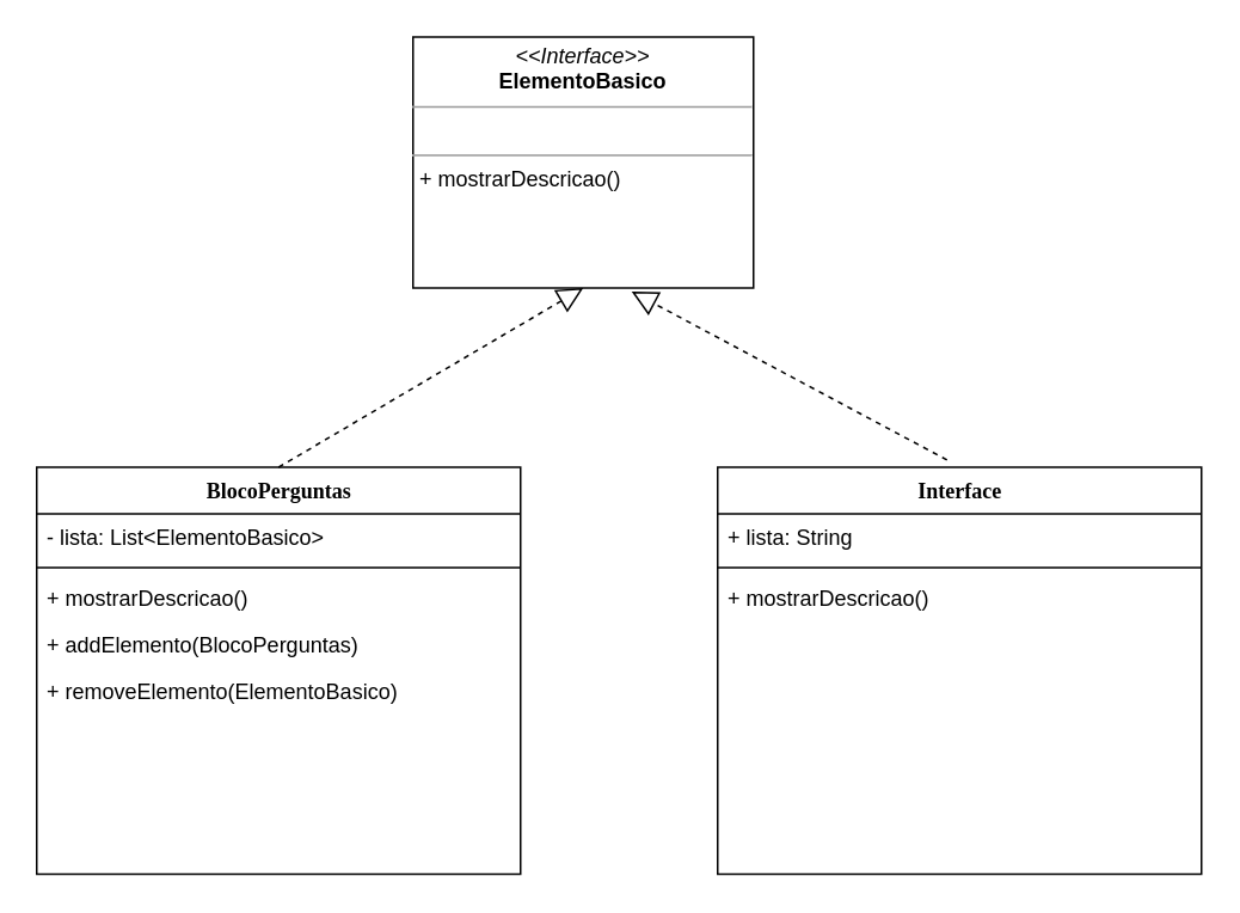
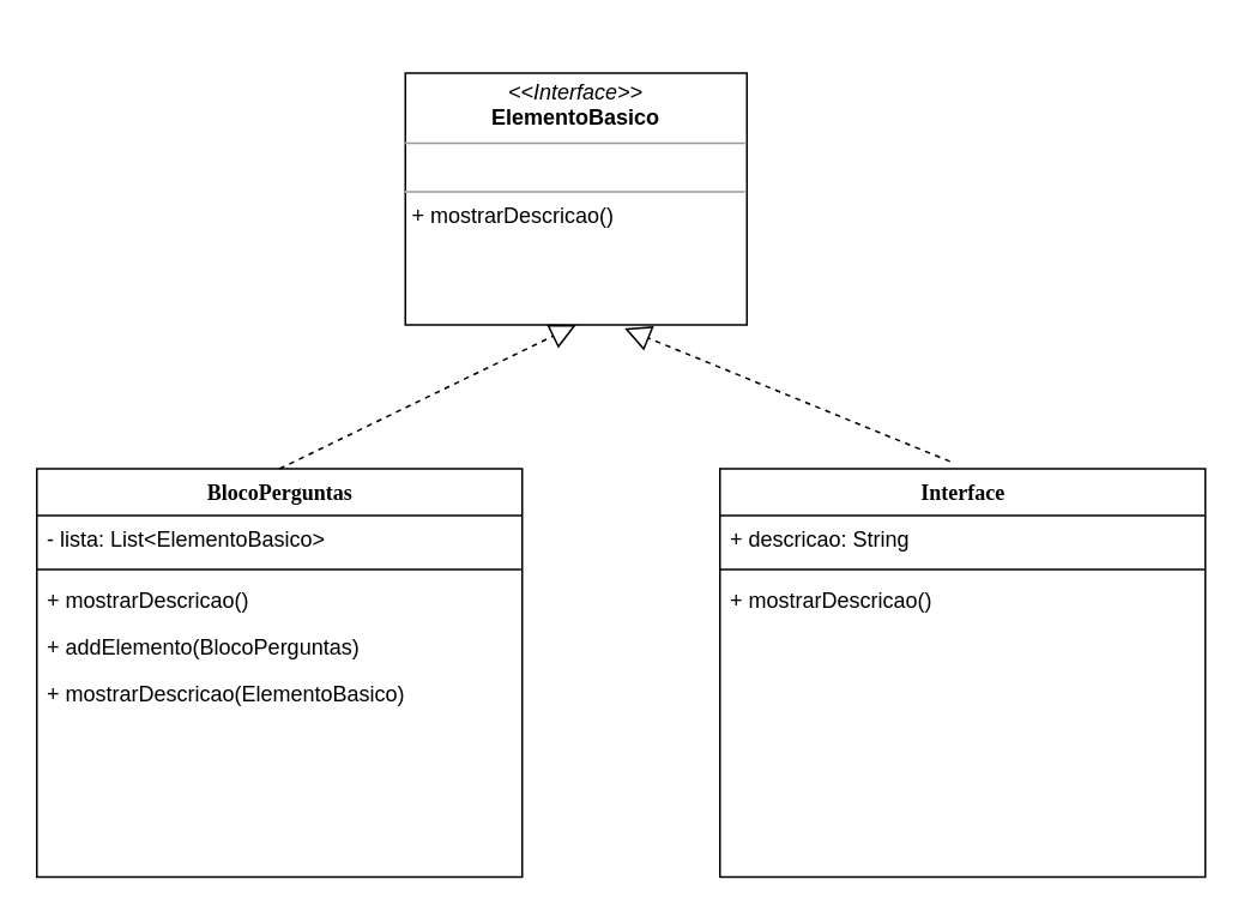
- <mxCell id="8" value="&lt;p style=&quot;margin: 0px ; margin-top: 4px ; text-align: center&quot;&gt;&lt;i&gt;&amp;lt;&amp;lt;Interface&amp;gt;&amp;gt;&lt;/i&gt;&lt;br&gt;&lt;b&gt;ElementoBasico&lt;/b&gt;&lt;/p&gt;&lt;hr size=&quot;1&quot;&gt;&lt;p style=&quot;margin: 0px ; margin-left: 4px&quot;&gt;&lt;br&gt;&lt;/p&gt;&lt;hr size=&quot;1&quot;&gt;&lt;p style=&quot;margin: 0px ; margin-left: 4px&quot;&gt;+ mostrarDescricao()&lt;br&gt;&lt;br&gt;&lt;/p&gt;" style="verticalAlign=top;align=left;overflow=fill;fontSize=12;fontFamily=Helvetica;html=1;" vertex="1" parent="1"><mxGeometry x="230" y="20" width="190" height="140" as="geometry" /></mxCell>
+ <mxCell id="8" value="&lt;p style=&quot;margin: 0px ; margin-top: 4px ; text-align: center&quot;&gt;&lt;i&gt;&amp;lt;&amp;lt;Interface&amp;gt;&amp;gt;&lt;/i&gt;&lt;br&gt;&lt;b&gt;ElementoBasico&lt;/b&gt;&lt;/p&gt;&lt;hr size=&quot;1&quot;&gt;&lt;p style=&quot;margin: 0px ; margin-left: 4px&quot;&gt;&lt;br&gt;&lt;/p&gt;&lt;hr size=&quot;1&quot;&gt;&lt;p style=&quot;margin: 0px ; margin-left: 4px&quot;&gt;+ mostrarDescricao()&lt;br&gt;&lt;br&gt;&lt;/p&gt;" style="verticalAlign=top;align=left;overflow=fill;fontSize=12;fontFamily=Helvetica;html=1;" vertex="1" parent="1"><mxGeometry x="225" y="40" width="190" height="140" as="geometry" /></mxCell>
- <mxCell id="10" value="+ lista: String" style="text;html=1;strokeColor=none;fillColor=none;align=left;verticalAlign=top;spacingLeft=4;spacingRight=4;whiteSpace=wrap;overflow=hidden;rotatable=0;points=[[0,0.5],[1,0.5]];portConstraint=eastwest;" vertex="1" parent="9"><mxGeometry y="26" width="270" height="26" as="geometry" /></mxCell>
+ <mxCell id="10" value="+ descricao: String" style="text;html=1;strokeColor=none;fillColor=none;align=left;verticalAlign=top;spacingLeft=4;spacingRight=4;whiteSpace=wrap;overflow=hidden;rotatable=0;points=[[0,0.5],[1,0.5]];portConstraint=eastwest;" vertex="1" parent="9"><mxGeometry y="26" width="270" height="26" as="geometry" /></mxCell>
- <mxCell id="7" value="+ removeElemento(ElementoBasico)" style="text;html=1;strokeColor=none;fillColor=none;align=left;verticalAlign=top;spacingLeft=4;spacingRight=4;whiteSpace=wrap;overflow=hidden;rotatable=0;points=[[0,0.5],[1,0.5]];portConstraint=eastwest;" vertex="1" parent="2"><mxGeometry y="112" width="270" height="26" as="geometry" /></mxCell>
+ <mxCell id="7" value="+ mostrarDescricao(ElementoBasico)" style="text;html=1;strokeColor=none;fillColor=none;align=left;verticalAlign=top;spacingLeft=4;spacingRight=4;whiteSpace=wrap;overflow=hidden;rotatable=0;points=[[0,0.5],[1,0.5]];portConstraint=eastwest;" vertex="1" parent="2"><mxGeometry y="112" width="270" height="26" as="geometry" /></mxCell>
